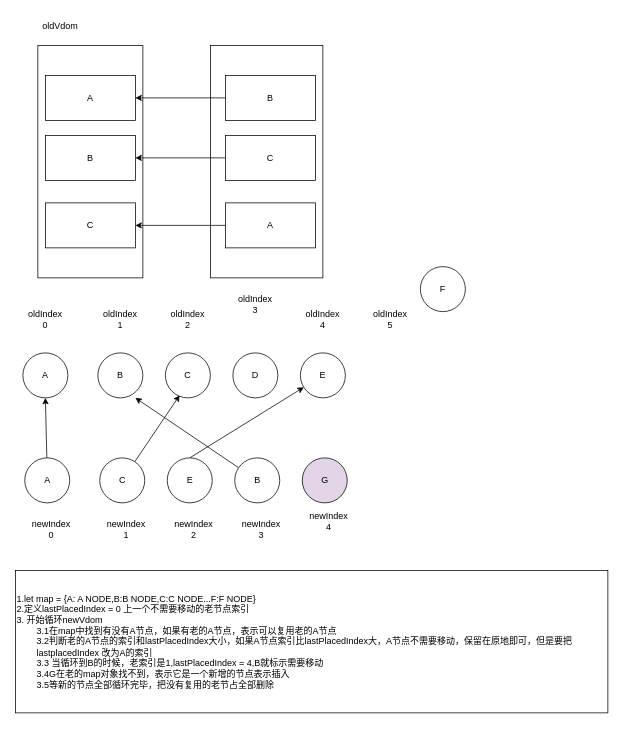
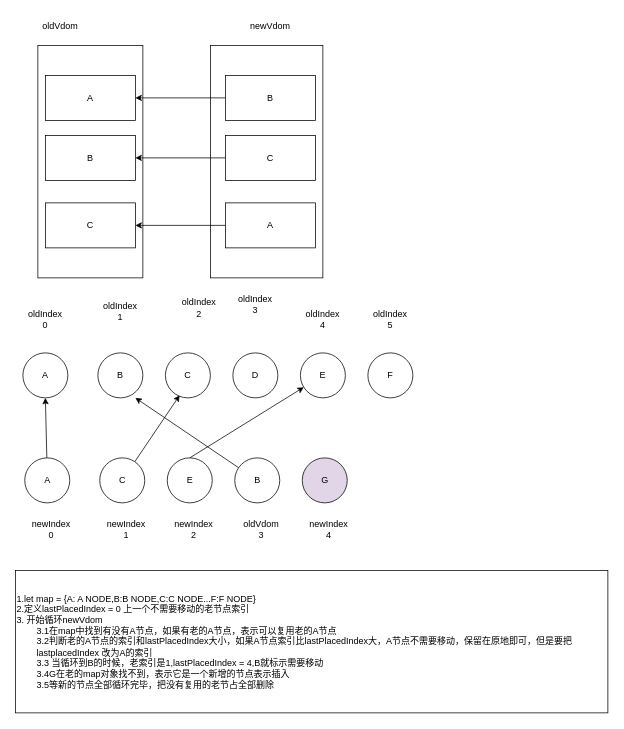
+ <mxCell id="21" value="newVdom" style="text;html=1;strokeColor=none;fillColor=none;align=center;verticalAlign=middle;whiteSpace=wrap;rounded=0;" parent="1" vertex="1"><mxGeometry x="330" y="20" width="60" height="30" as="geometry" /></mxCell>
- <mxCell id="19" value="F" style="ellipse;whiteSpace=wrap;html=1;aspect=fixed;" parent="1" vertex="1"><mxGeometry x="560" y="355" width="60" height="60" as="geometry" /></mxCell>
+ <mxCell id="19" value="F" style="ellipse;whiteSpace=wrap;html=1;aspect=fixed;" parent="1" vertex="1"><mxGeometry x="490" y="470" width="60" height="60" as="geometry" /></mxCell>
- <mxCell id="23" value="oldIndex&lt;br&gt;1" style="text;html=1;strokeColor=none;fillColor=none;align=center;verticalAlign=middle;whiteSpace=wrap;rounded=0;" parent="1" vertex="1"><mxGeometry x="130" y="410" width="60" height="30" as="geometry" /></mxCell>
+ <mxCell id="23" value="oldIndex&lt;br&gt;1" style="text;html=1;strokeColor=none;fillColor=none;align=center;verticalAlign=middle;whiteSpace=wrap;rounded=0;" parent="1" vertex="1"><mxGeometry x="130" y="400" width="60" height="30" as="geometry" /></mxCell>
- <mxCell id="24" value="oldIndex&lt;br&gt;2" style="text;html=1;strokeColor=none;fillColor=none;align=center;verticalAlign=middle;whiteSpace=wrap;rounded=0;" parent="1" vertex="1"><mxGeometry x="220" y="410" width="60" height="30" as="geometry" /></mxCell>
+ <mxCell id="24" value="oldIndex&lt;br&gt;2" style="text;html=1;strokeColor=none;fillColor=none;align=center;verticalAlign=middle;whiteSpace=wrap;rounded=0;" parent="1" vertex="1"><mxGeometry x="235" y="395" width="60" height="30" as="geometry" /></mxCell>
- <mxCell id="41" value="newIndex&lt;br&gt;4" style="text;html=1;strokeColor=none;fillColor=none;align=center;verticalAlign=middle;whiteSpace=wrap;rounded=0;" parent="1" vertex="1"><mxGeometry x="407.5" y="680" width="60" height="30" as="geometry" /></mxCell>
+ <mxCell id="41" value="newIndex&lt;br&gt;4" style="text;html=1;strokeColor=none;fillColor=none;align=center;verticalAlign=middle;whiteSpace=wrap;rounded=0;" parent="1" vertex="1"><mxGeometry x="407.5" y="690" width="60" height="30" as="geometry" /></mxCell>
- <mxCell id="40" value="newIndex&lt;br&gt;3" style="text;html=1;strokeColor=none;fillColor=none;align=center;verticalAlign=middle;whiteSpace=wrap;rounded=0;" parent="1" vertex="1"><mxGeometry x="317.5" y="690" width="60" height="30" as="geometry" /></mxCell>
+ <mxCell id="40" value="oldVdom&lt;br&gt;3" style="text;html=1;strokeColor=none;fillColor=none;align=center;verticalAlign=middle;whiteSpace=wrap;rounded=0;" parent="1" vertex="1"><mxGeometry x="317.5" y="690" width="60" height="30" as="geometry" /></mxCell>
